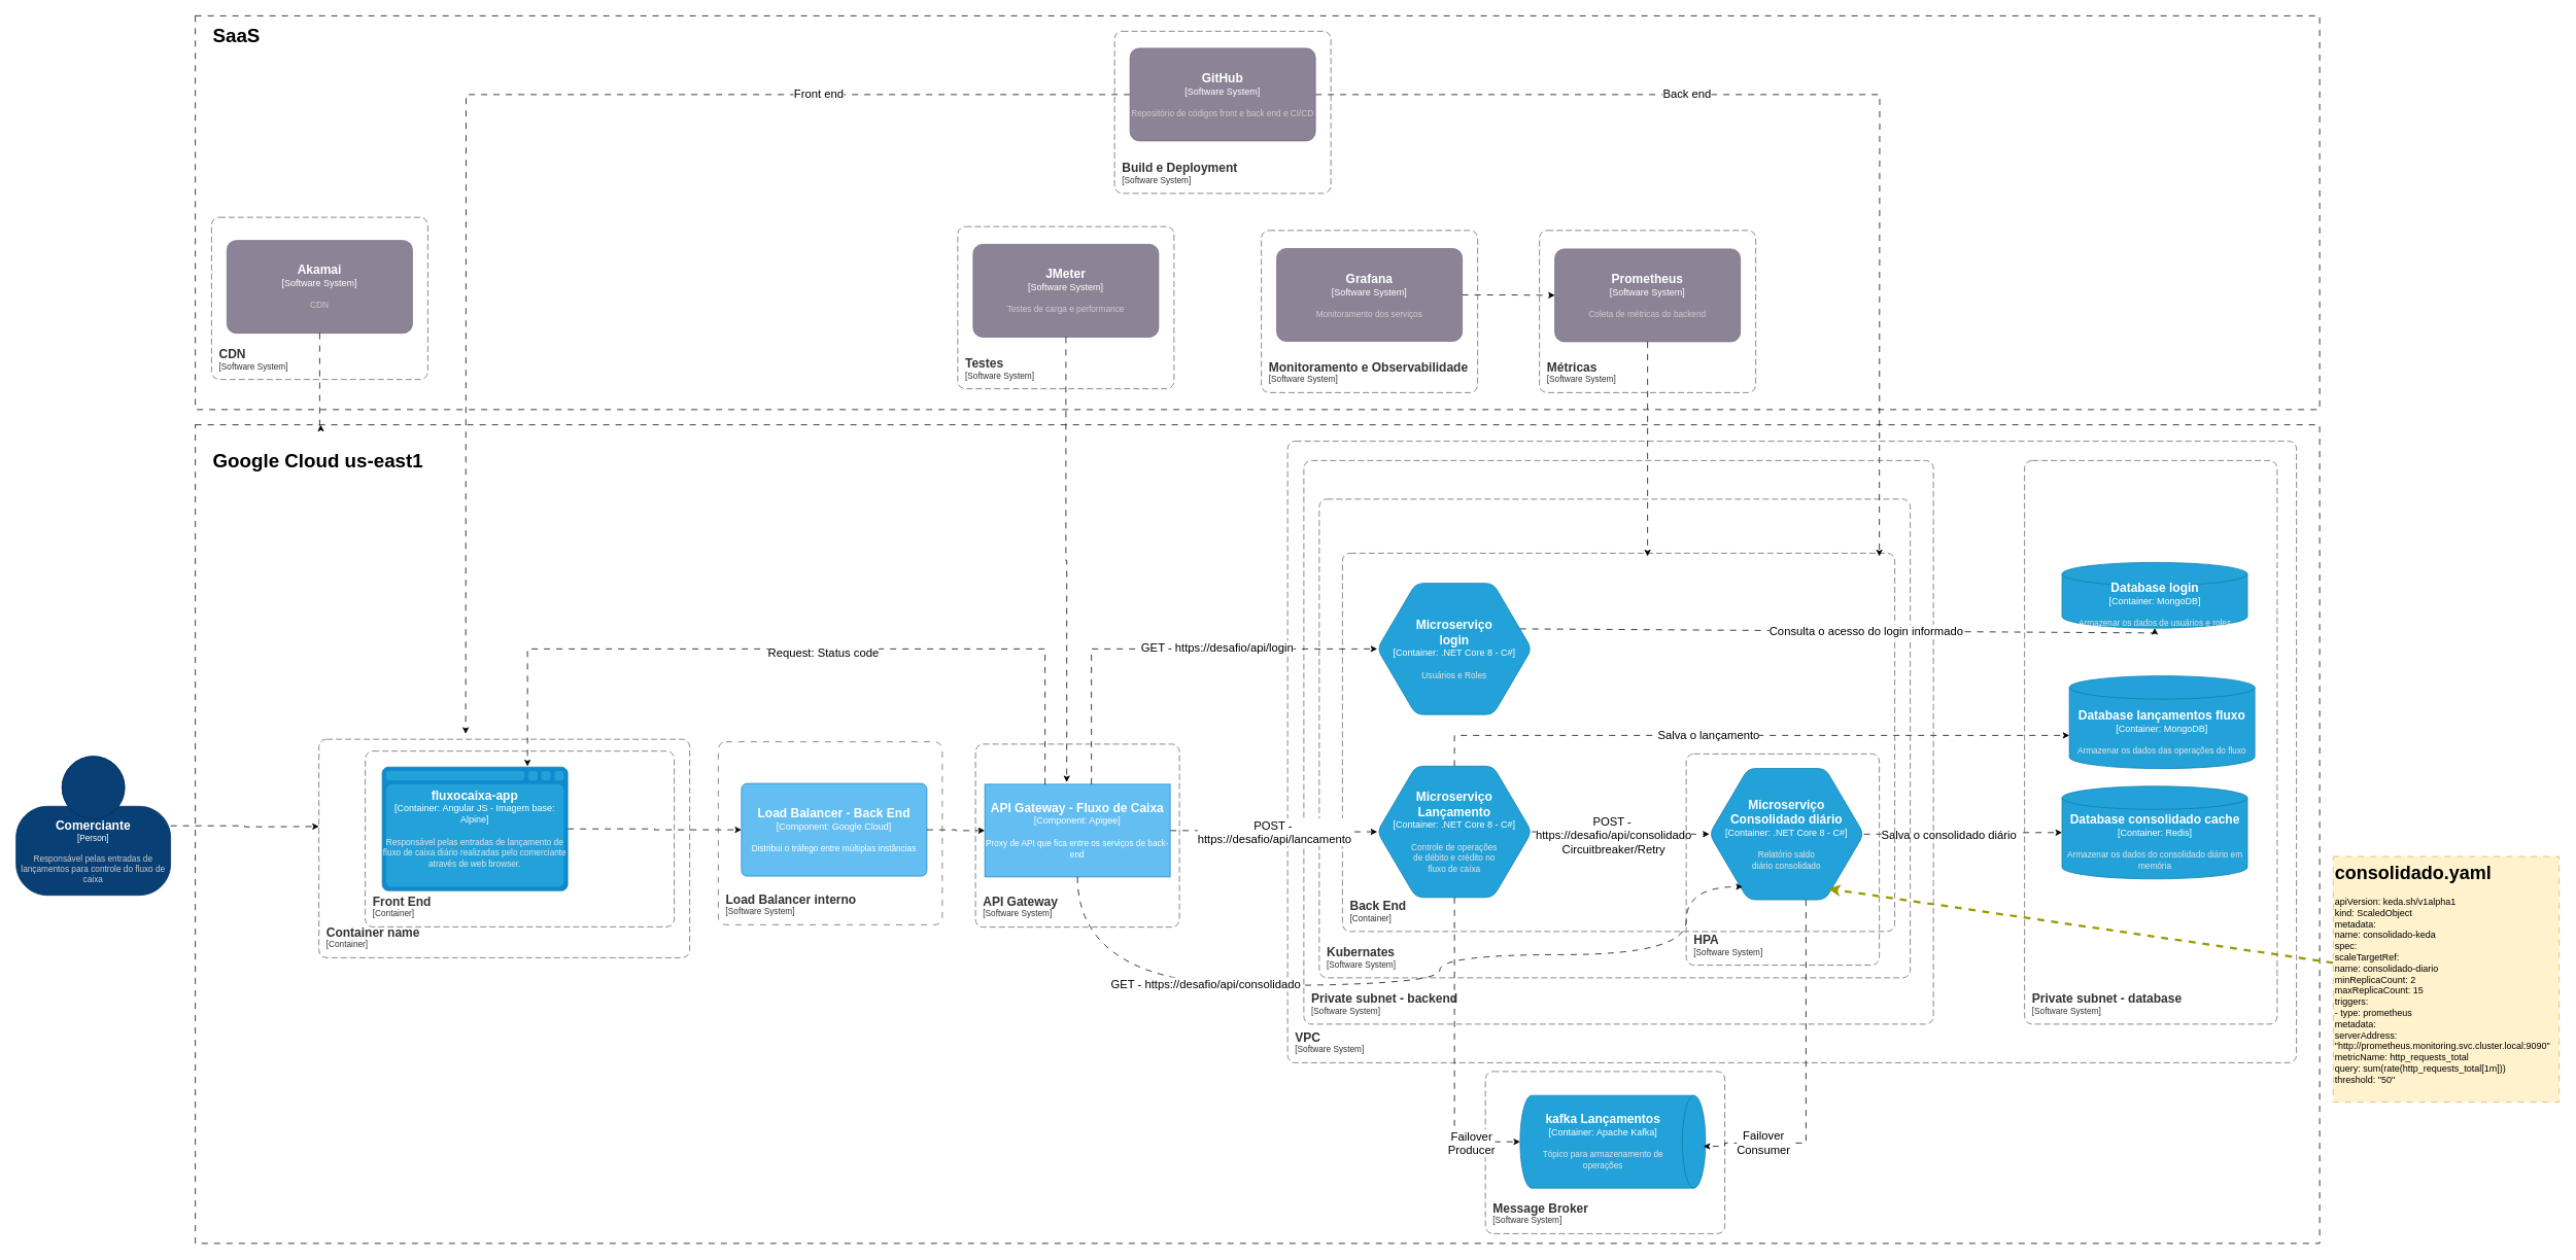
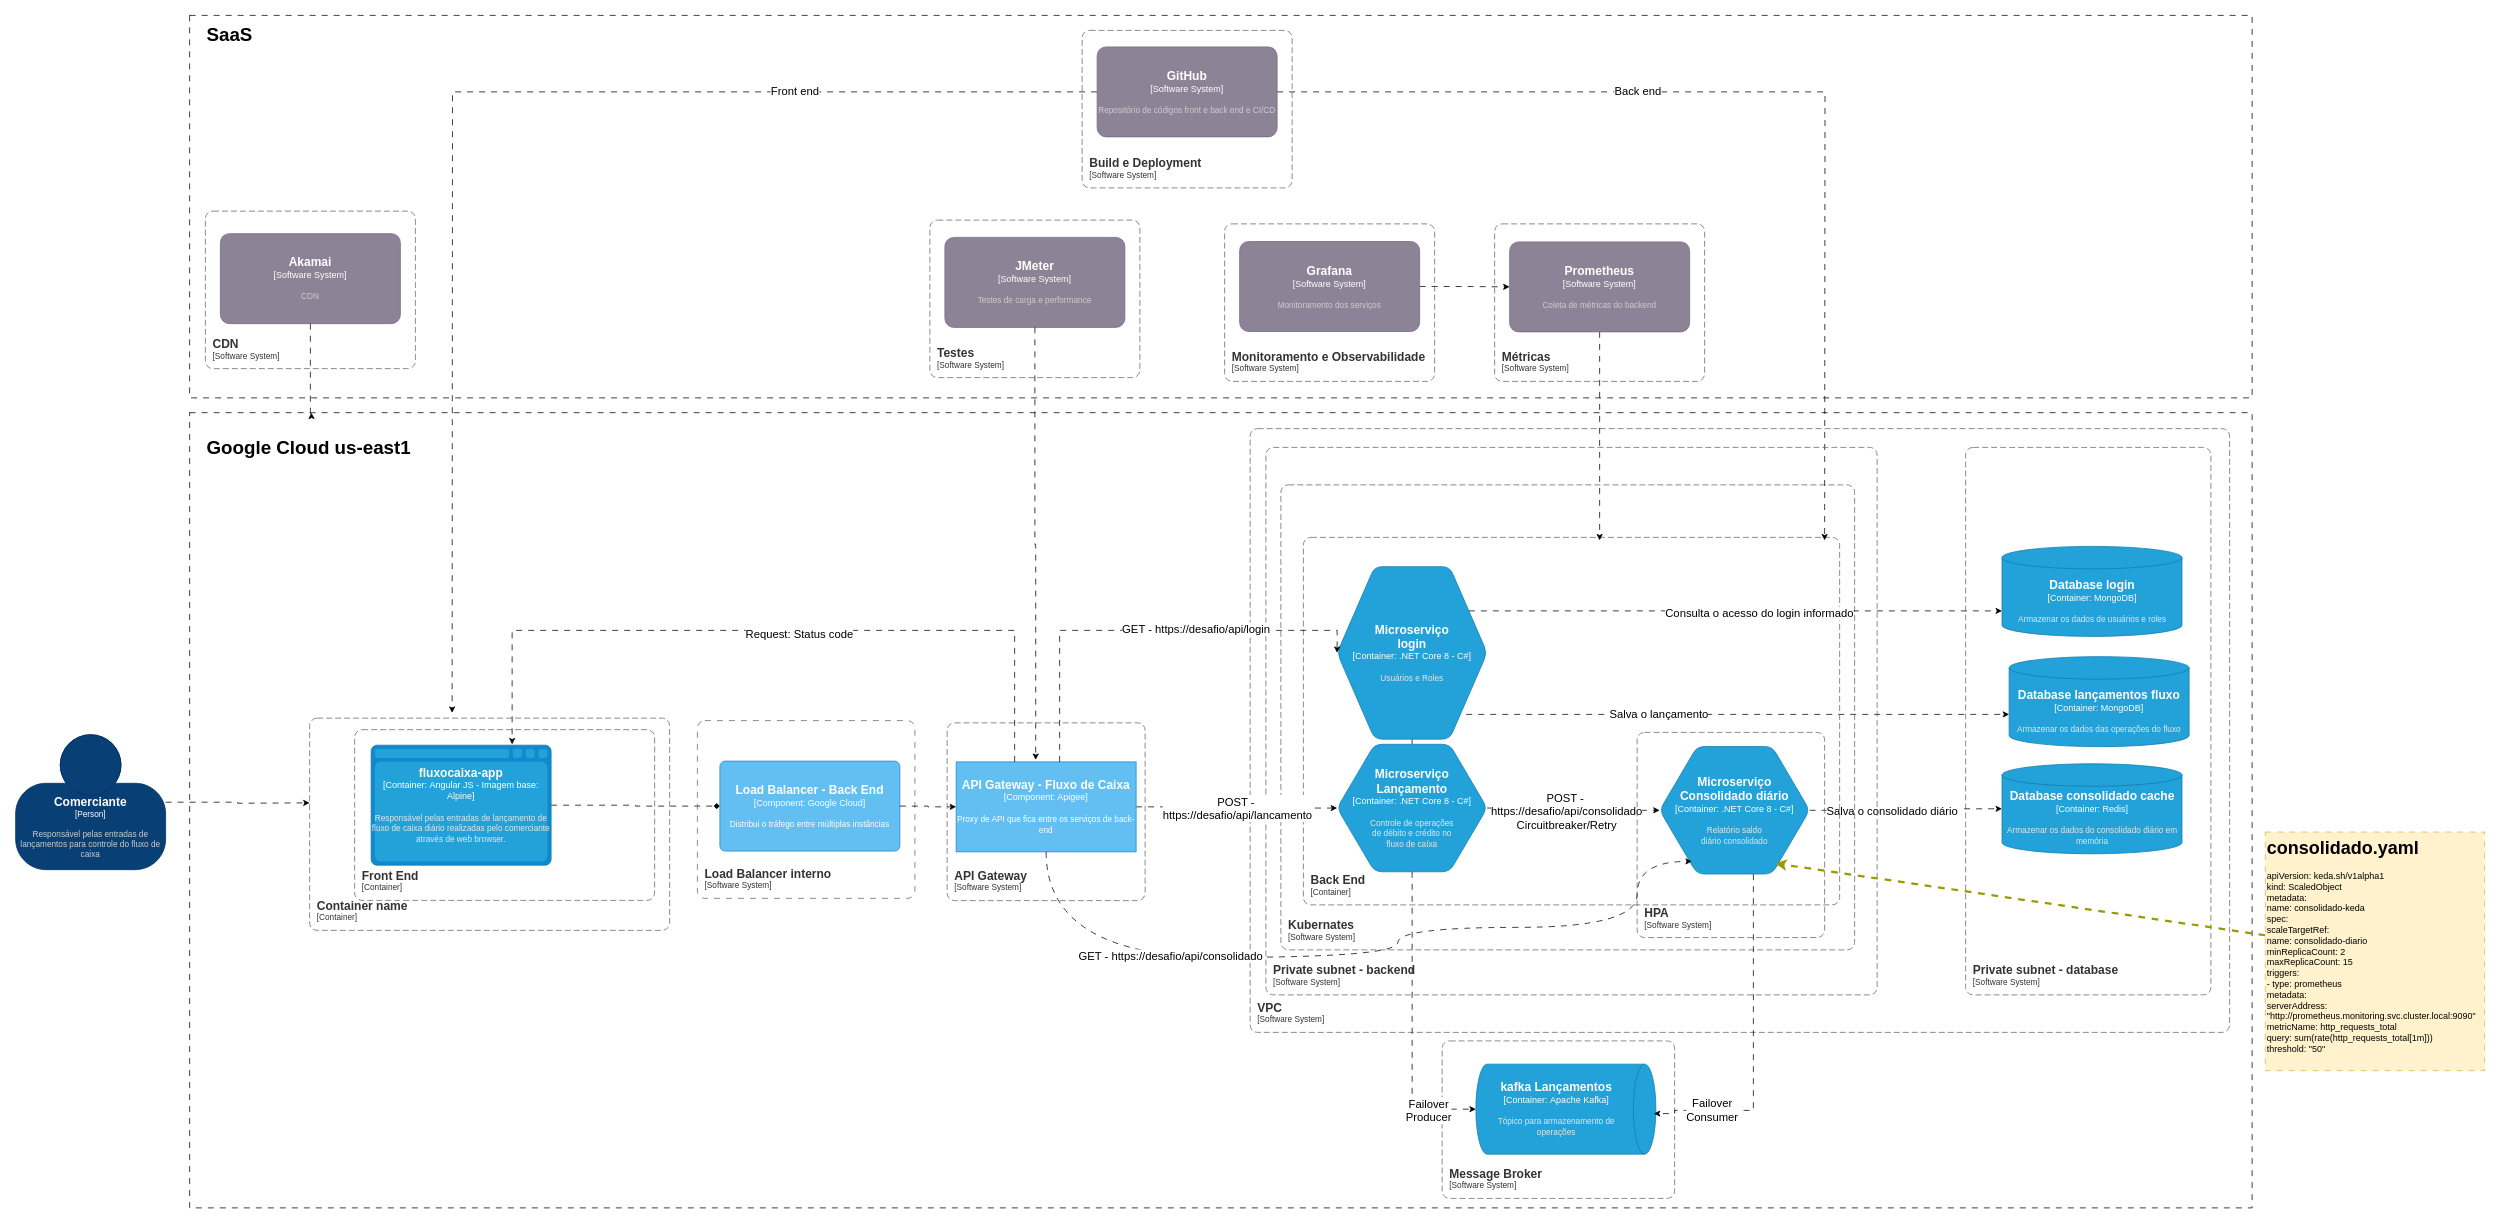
- <mxCell id="50" value="&lt;font style=&quot;font-size: 16px&quot;&gt;&lt;b&gt;Database login&lt;/b&gt;&lt;/font&gt;&lt;div&gt;[Container:&amp;nbsp;MongoDB]&lt;/div&gt;&lt;br&gt;&lt;div&gt;&lt;font style=&quot;font-size: 11px&quot;&gt;&lt;font color=&quot;#E6E6E6&quot;&gt;Armazenar os dados de usuários e roles&lt;/font&gt;&lt;/div&gt;" style="shape=cylinder3;size=15;whiteSpace=wrap;html=1;boundedLbl=1;rounded=0;labelBackgroundColor=none;fillColor=#23A2D9;fontSize=12;fontColor=#ffffff;align=center;strokeColor=#0E7DAD;metaEdit=1;points=[[0.5,0,0],[1,0.25,0],[1,0.5,0],[1,0.75,0],[0.5,1,0],[0,0.75,0],[0,0.5,0],[0,0.25,0]];resizable=0;" parent="1" vertex="1"><mxGeometry x="2668.5" y="728" width="240" height="85" as="geometry" /></mxCell>
+ <mxCell id="50" value="&lt;font style=&quot;font-size: 16px&quot;&gt;&lt;b&gt;Database login&lt;/b&gt;&lt;/font&gt;&lt;div&gt;[Container:&amp;nbsp;MongoDB]&lt;/div&gt;&lt;br&gt;&lt;div&gt;&lt;font style=&quot;font-size: 11px&quot;&gt;&lt;font color=&quot;#E6E6E6&quot;&gt;Armazenar os dados de usuários e roles&lt;/font&gt;&lt;/div&gt;" style="shape=cylinder3;size=15;whiteSpace=wrap;html=1;boundedLbl=1;rounded=0;labelBackgroundColor=none;fillColor=#23A2D9;fontSize=12;fontColor=#ffffff;align=center;strokeColor=#0E7DAD;metaEdit=1;points=[[0.5,0,0],[1,0.25,0],[1,0.5,0],[1,0.75,0],[0.5,1,0],[0,0.75,0],[0,0.5,0],[0,0.25,0]];resizable=0;" parent="1" vertex="1"><mxGeometry x="2668.5" y="728" width="240" height="120" as="geometry" /></mxCell>
- <mxCell id="49" value="&lt;font style=&quot;font-size: 16px&quot;&gt;&lt;b&gt;Microserviço &#10;login&lt;/b&gt;&lt;/font&gt;&lt;div&gt;[Container:&amp;nbsp;.NET Core 8 - C#]&lt;/div&gt;&lt;br&gt;&lt;div&gt;&lt;font style=&quot;font-size: 11px&quot;&gt;&lt;font color=&quot;#E6E6E6&quot;&gt;Usuários e Roles&lt;/font&gt;&lt;/div&gt;" style="shape=hexagon;size=50;perimeter=hexagonPerimeter2;whiteSpace=wrap;html=1;fixedSize=1;rounded=1;labelBackgroundColor=none;fillColor=#23A2D9;fontSize=12;fontColor=#ffffff;align=center;strokeColor=#0E7DAD;metaEdit=1;points=[[0.5,0,0],[1,0.25,0],[1,0.5,0],[1,0.75,0],[0.5,1,0],[0,0.75,0],[0,0.5,0],[0,0.25,0]];resizable=0;" parent="1" vertex="1"><mxGeometry x="1782" y="755" width="200" height="170" as="geometry" /></mxCell>
+ <mxCell id="49" value="&lt;font style=&quot;font-size: 16px&quot;&gt;&lt;b&gt;Microserviço &#10;login&lt;/b&gt;&lt;/font&gt;&lt;div&gt;[Container:&amp;nbsp;.NET Core 8 - C#]&lt;/div&gt;&lt;br&gt;&lt;div&gt;&lt;font style=&quot;font-size: 11px&quot;&gt;&lt;font color=&quot;#E6E6E6&quot;&gt;Usuários e Roles&lt;/font&gt;&lt;/div&gt;" style="shape=hexagon;size=50;perimeter=hexagonPerimeter2;whiteSpace=wrap;html=1;fixedSize=1;rounded=1;labelBackgroundColor=none;fillColor=#23A2D9;fontSize=12;fontColor=#ffffff;align=center;strokeColor=#0E7DAD;metaEdit=1;points=[[0.5,0,0],[1,0.25,0],[1,0.5,0],[1,0.75,0],[0.5,1,0],[0,0.75,0],[0,0.5,0],[0,0.25,0]];resizable=0;" parent="1" vertex="1"><mxGeometry x="1782" y="755" width="200" height="230" as="geometry" /></mxCell>
- <mxCell id="7" style="edgeStyle=orthogonalEdgeStyle;rounded=0;orthogonalLoop=1;jettySize=auto;html=1;dashed=1;dashPattern=8 8;" parent="1" source="8" target="25" edge="1"><mxGeometry relative="1" as="geometry" /></mxCell>
+ <mxCell id="7" style="edgeStyle=orthogonalEdgeStyle;rounded=0;orthogonalLoop=1;jettySize=auto;html=1;dashed=1;dashPattern=8 8;endArrow=diamond;" parent="1" source="8" target="25" edge="1"><mxGeometry relative="1" as="geometry" /></mxCell>
